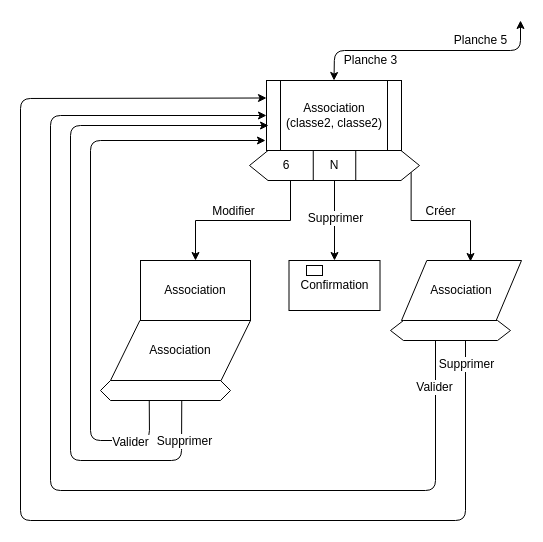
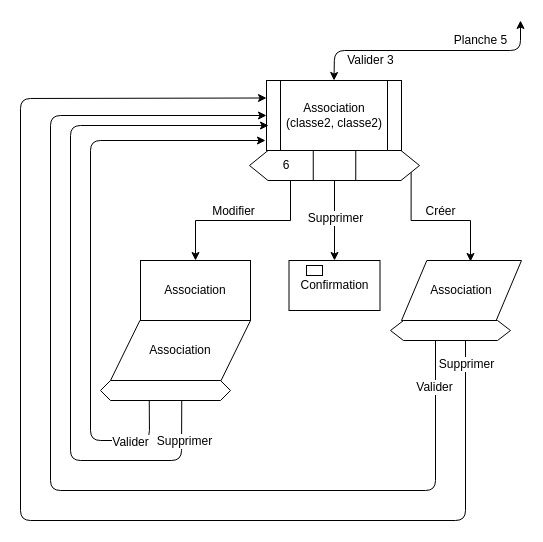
- <mxCell id="31" value="Planche 3" style="text;html=1;strokeColor=none;fillColor=none;align=center;verticalAlign=middle;whiteSpace=wrap;rounded=0;" parent="1" vertex="1"><mxGeometry x="340" y="50" width="61" height="20" as="geometry" /></mxCell>
+ <mxCell id="31" value="Valider 3" style="text;html=1;strokeColor=none;fillColor=none;align=center;verticalAlign=middle;whiteSpace=wrap;rounded=0;" parent="1" vertex="1"><mxGeometry x="340" y="50" width="61" height="20" as="geometry" /></mxCell>
- <mxCell id="17" value="N" style="text;html=1;strokeColor=none;fillColor=none;align=center;verticalAlign=middle;whiteSpace=wrap;rounded=0;" parent="1" vertex="1"><mxGeometry x="314" y="155" width="40" height="20" as="geometry" /></mxCell>
